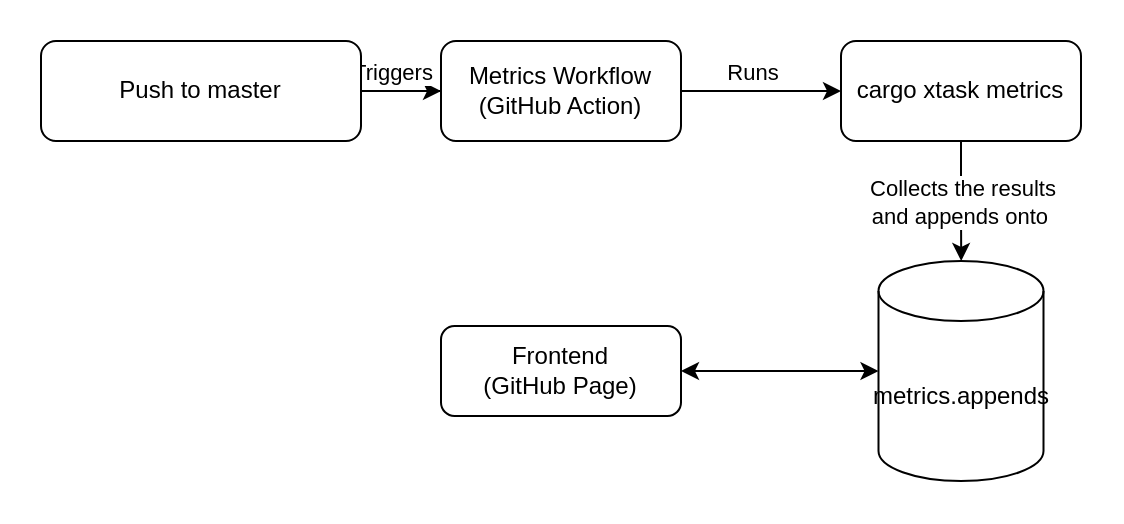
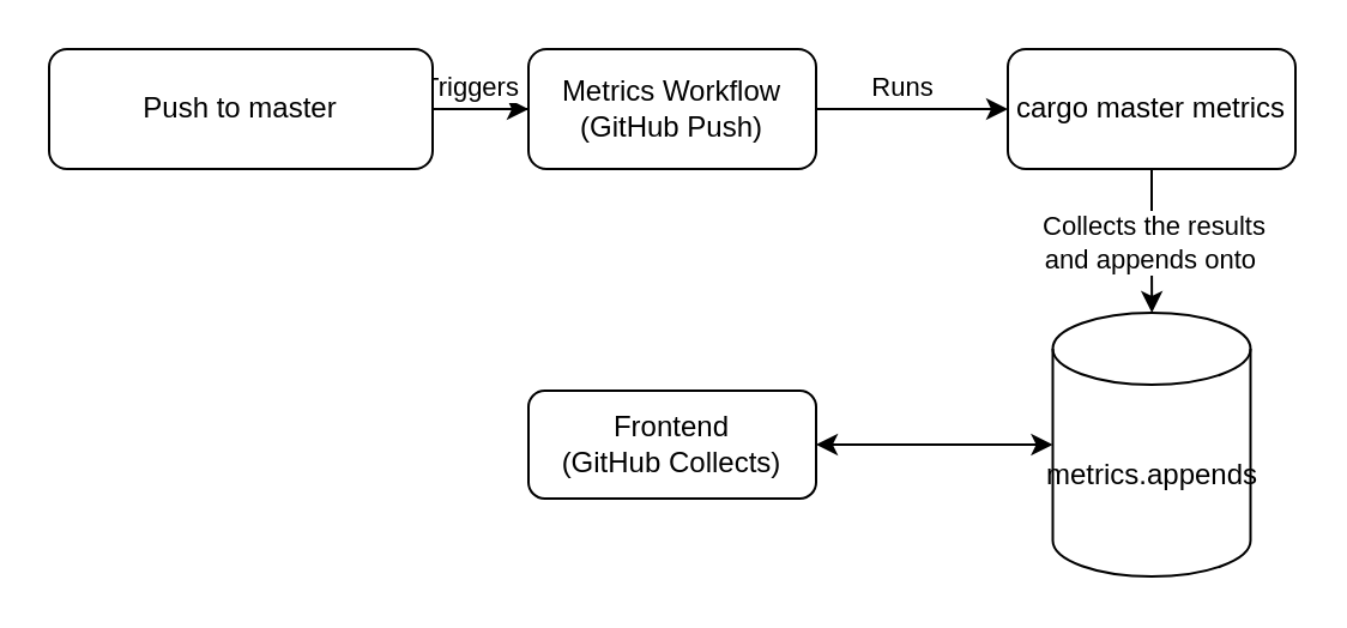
- <mxCell id="8" value="Metrics Workflow&lt;br&gt;(GitHub Action)" style="rounded=1;whiteSpace=wrap;html=1;" vertex="1" parent="1"><mxGeometry x="220" y="20" width="120" height="50" as="geometry" /></mxCell>
+ <mxCell id="8" value="Metrics Workflow&lt;br&gt;(GitHub Push)" style="rounded=1;whiteSpace=wrap;html=1;" vertex="1" parent="1"><mxGeometry x="220" y="20" width="120" height="50" as="geometry" /></mxCell>
- <mxCell id="9" value="cargo xtask metrics" style="rounded=1;whiteSpace=wrap;html=1;" vertex="1" parent="1"><mxGeometry x="420" y="20" width="120" height="50" as="geometry" /></mxCell>
+ <mxCell id="9" value="cargo master metrics" style="rounded=1;whiteSpace=wrap;html=1;" vertex="1" parent="1"><mxGeometry x="420" y="20" width="120" height="50" as="geometry" /></mxCell>
- <mxCell id="14" value="Frontend &lt;br&gt;(GitHub Page)" style="rounded=1;whiteSpace=wrap;html=1;" vertex="1" parent="1"><mxGeometry x="220" y="162.5" width="120" height="45" as="geometry" /></mxCell>
+ <mxCell id="14" value="Frontend &lt;br&gt;(GitHub Collects)" style="rounded=1;whiteSpace=wrap;html=1;" vertex="1" parent="1"><mxGeometry x="220" y="162.5" width="120" height="45" as="geometry" /></mxCell>
